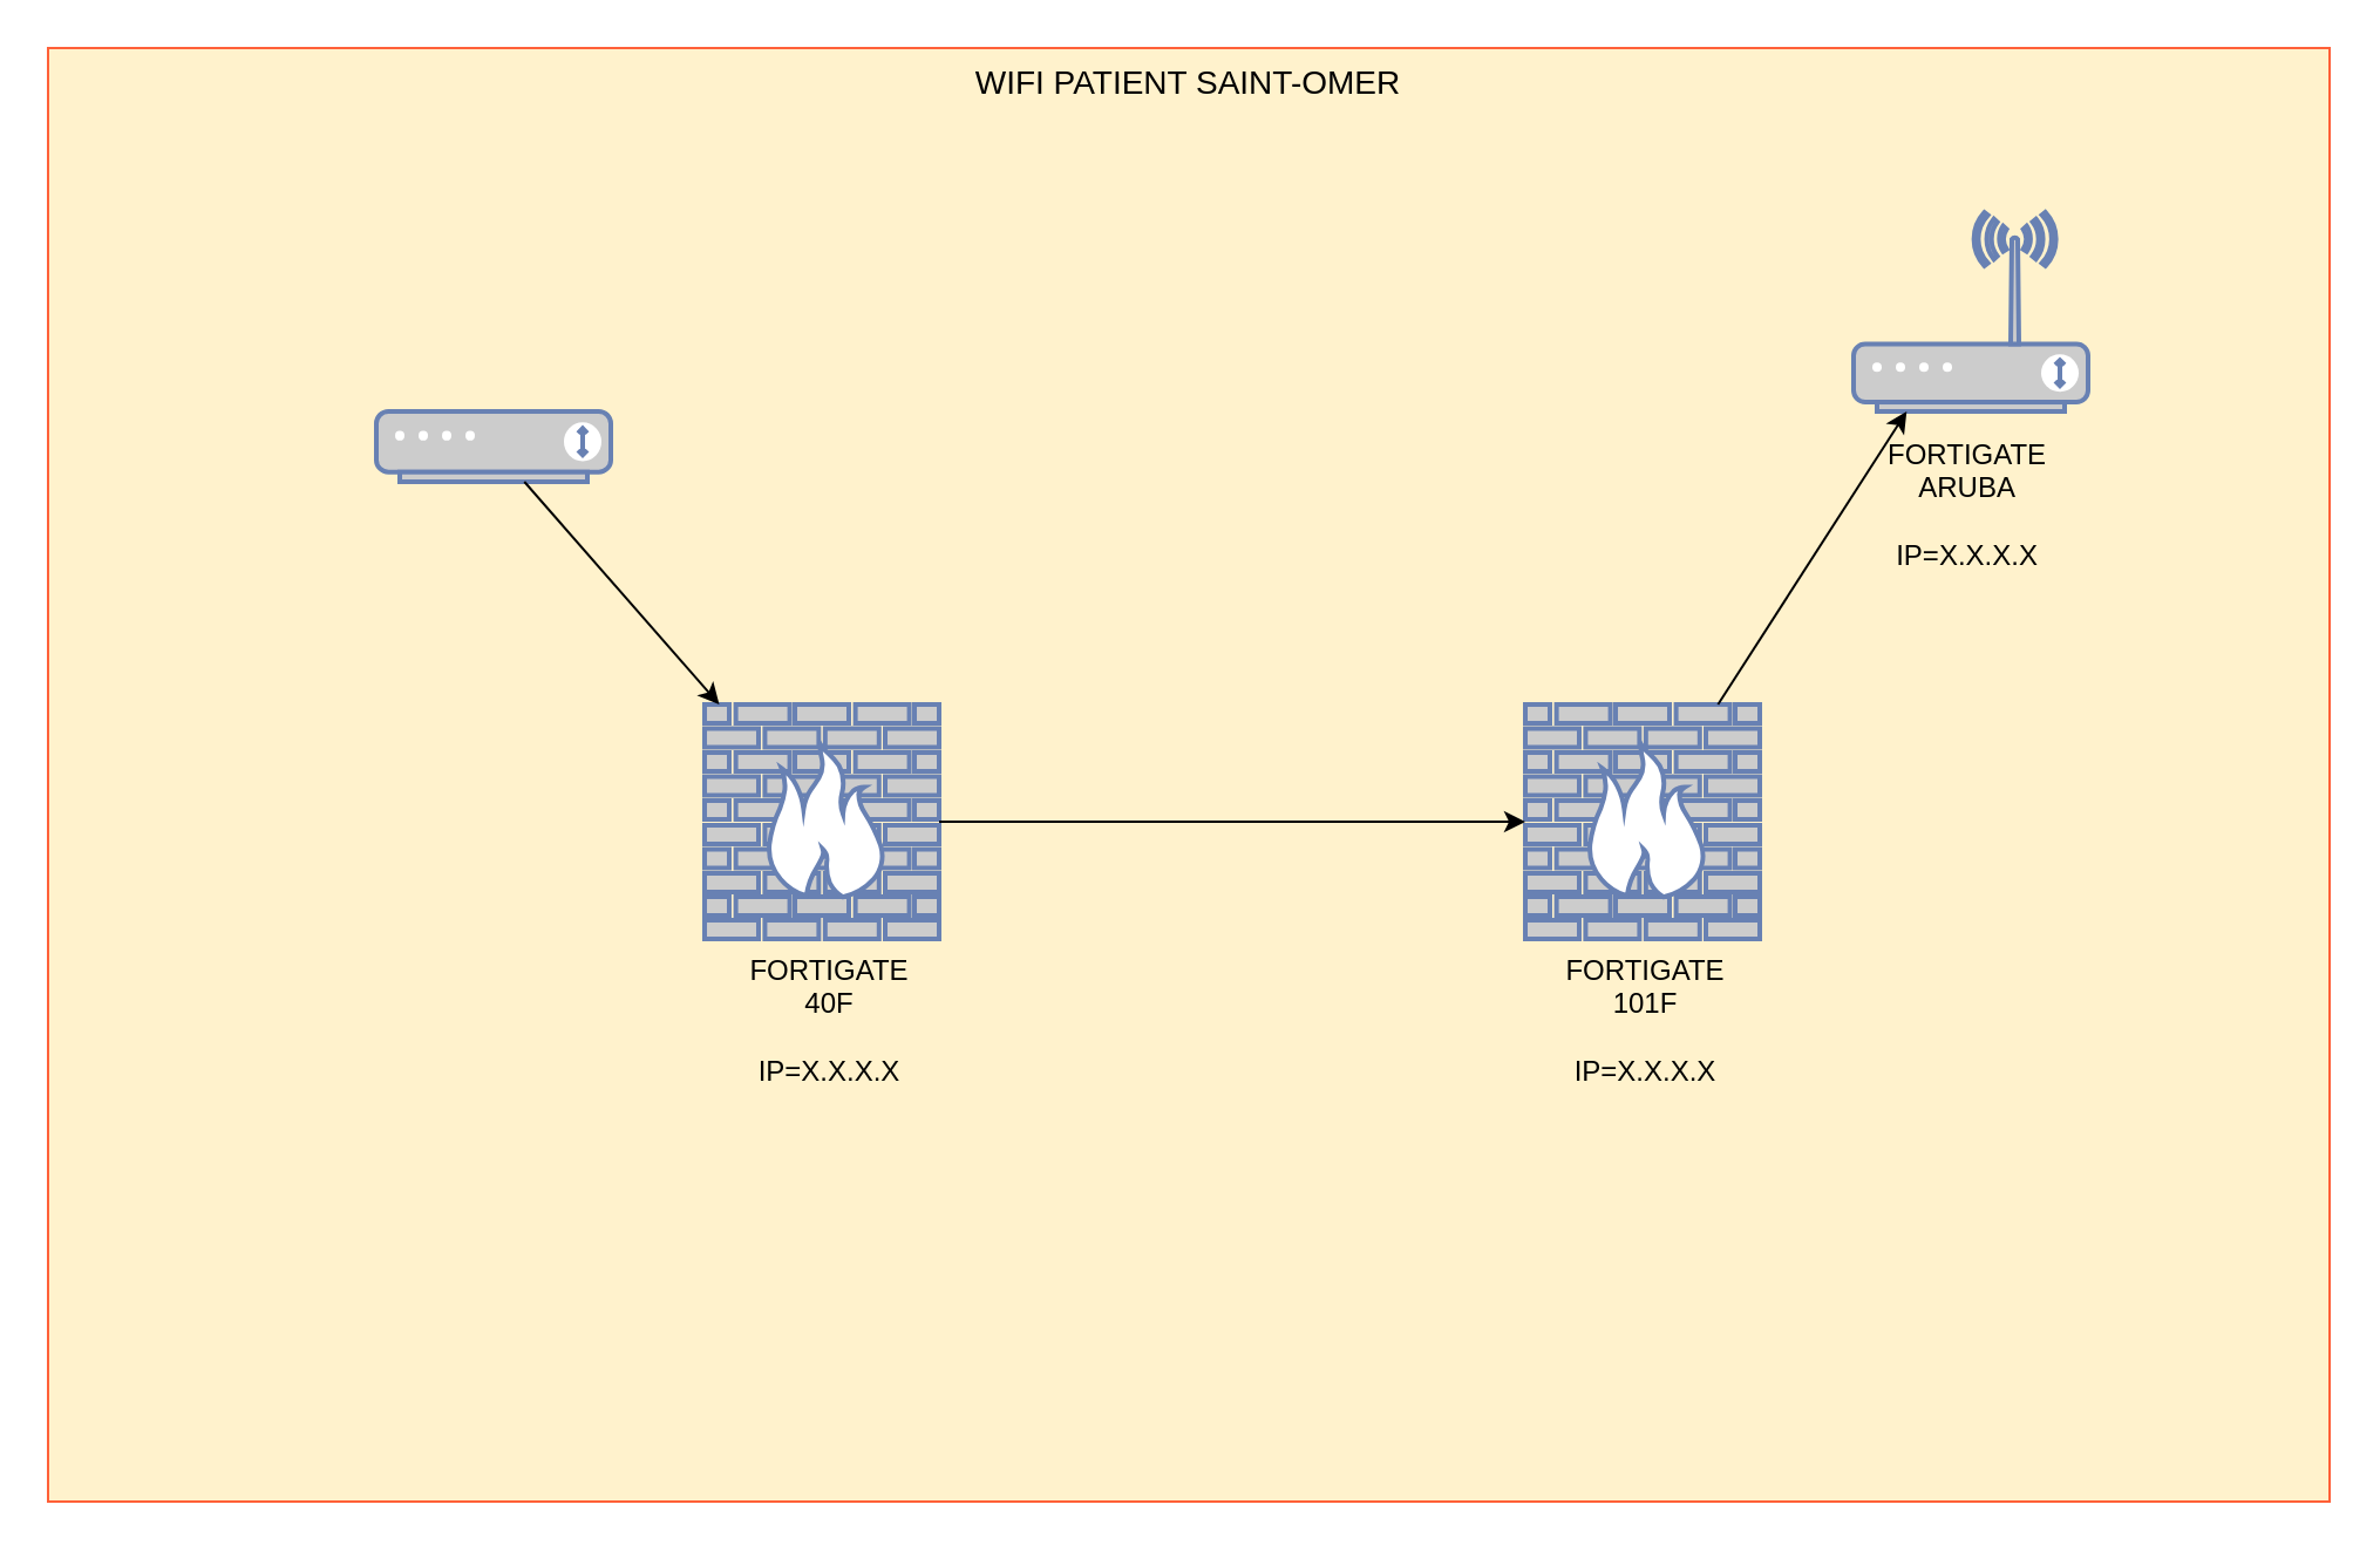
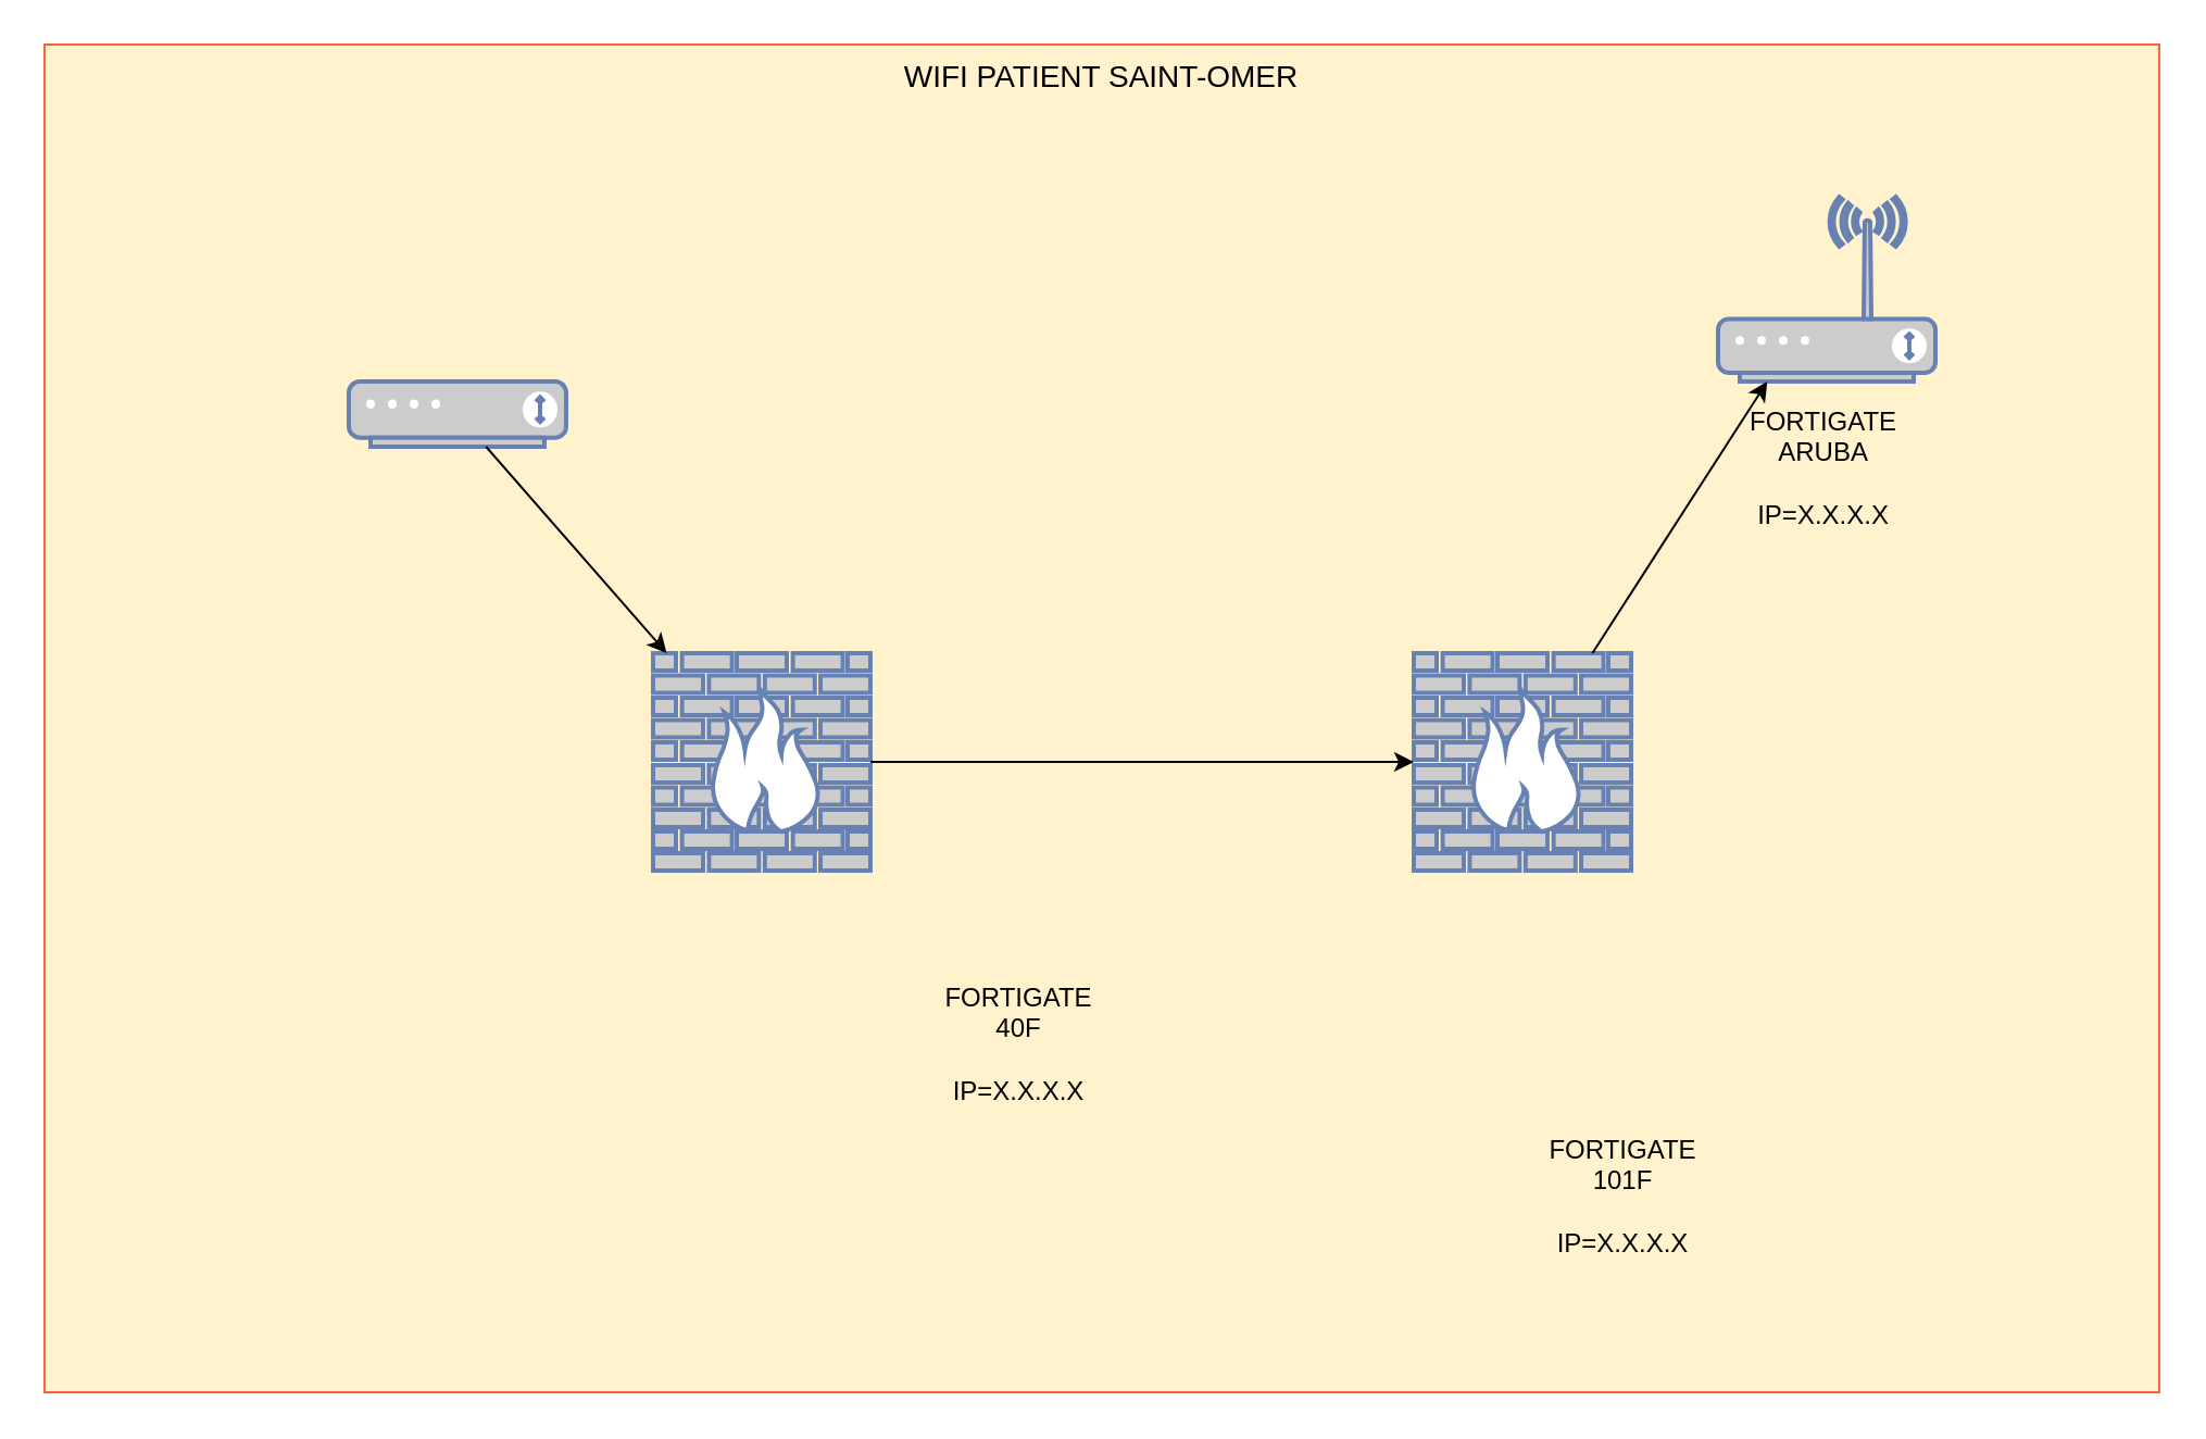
- <mxCell id="8" value="&lt;div align=&quot;center&quot;&gt;FORTIGATE 40F &lt;br&gt;&lt;/div&gt;&lt;div align=&quot;center&quot;&gt;&lt;br&gt;&lt;/div&gt;&lt;div align=&quot;center&quot;&gt;IP=X.X.X.X&lt;br&gt;&lt;/div&gt;" style="text;html=1;whiteSpace=wrap;overflow=hidden;rounded=0;" vertex="1" parent="1"><mxGeometry x="315" y="400" width="75" height="80" as="geometry" /></mxCell>
+ <mxCell id="8" value="&lt;div align=&quot;center&quot;&gt;FORTIGATE 40F &lt;br&gt;&lt;/div&gt;&lt;div align=&quot;center&quot;&gt;&lt;br&gt;&lt;/div&gt;&lt;div align=&quot;center&quot;&gt;IP=X.X.X.X&lt;br&gt;&lt;/div&gt;" style="text;html=1;whiteSpace=wrap;overflow=hidden;rounded=0;" vertex="1" parent="1"><mxGeometry x="430" y="445" width="75" height="80" as="geometry" /></mxCell>
- <mxCell id="9" value="&lt;div align=&quot;center&quot;&gt;FORTIGATE 101F &lt;br&gt;&lt;/div&gt;&lt;div align=&quot;center&quot;&gt;&lt;br&gt;&lt;/div&gt;&lt;div align=&quot;center&quot;&gt;IP=X.X.X.X&lt;br&gt;&lt;/div&gt;" style="text;html=1;whiteSpace=wrap;overflow=hidden;rounded=0;" vertex="1" parent="1"><mxGeometry x="662.5" y="400" width="75" height="80" as="geometry" /></mxCell>
+ <mxCell id="9" value="&lt;div align=&quot;center&quot;&gt;FORTIGATE 101F &lt;br&gt;&lt;/div&gt;&lt;div align=&quot;center&quot;&gt;&lt;br&gt;&lt;/div&gt;&lt;div align=&quot;center&quot;&gt;IP=X.X.X.X&lt;br&gt;&lt;/div&gt;" style="text;html=1;whiteSpace=wrap;overflow=hidden;rounded=0;" vertex="1" parent="1"><mxGeometry x="707.5" y="515" width="75" height="80" as="geometry" /></mxCell>
